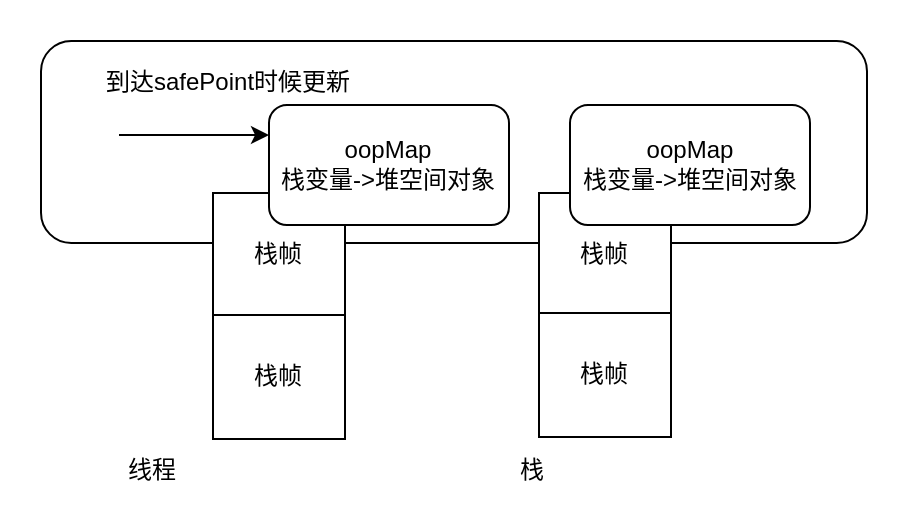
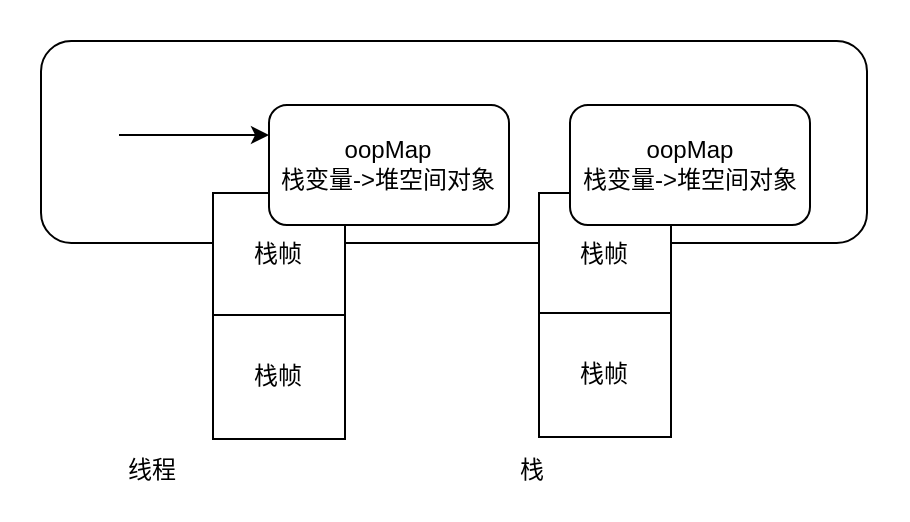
- <mxCell id="7" value="到达safePoint时候更新" style="text;html=1;resizable=0;points=[];autosize=1;align=left;verticalAlign=top;spacingTop=-4;" vertex="1" parent="1"><mxGeometry x="51" y="31" width="132" height="14" as="geometry" /></mxCell>
